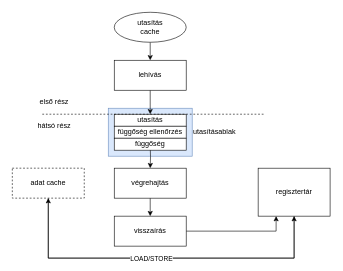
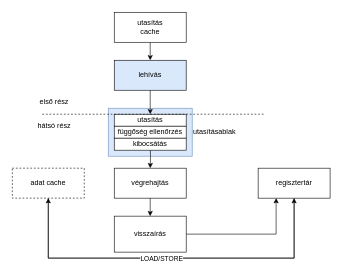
- <mxCell id="19" value="&lt;div&gt;utasítás&lt;/div&gt;&lt;div&gt;cache&lt;br&gt;&lt;/div&gt;" style="ellipse;whiteSpace=wrap;html=1;" vertex="1" parent="1"><mxGeometry x="190" y="20" width="120" height="50" as="geometry" /></mxCell>
+ <mxCell id="19" value="&lt;div&gt;utasítás&lt;/div&gt;&lt;div&gt;cache&lt;br&gt;&lt;/div&gt;" style="rounded=0;whiteSpace=wrap;html=1;" vertex="1" parent="1"><mxGeometry x="190" y="20" width="120" height="50" as="geometry" /></mxCell>
- <mxCell id="4" value="lehívás" style="rounded=0;whiteSpace=wrap;html=1;" vertex="1" parent="1"><mxGeometry x="190" y="100" width="120" height="50" as="geometry" /></mxCell>
+ <mxCell id="4" value="lehívás" style="rounded=0;whiteSpace=wrap;html=1;fillColor=#dae8fc;" vertex="1" parent="1"><mxGeometry x="190" y="100" width="120" height="50" as="geometry" /></mxCell>
- <mxCell id="8" value="függőség" style="rounded=0;whiteSpace=wrap;html=1;" vertex="1" parent="1"><mxGeometry x="190" y="230" width="120" height="20" as="geometry" /></mxCell>
+ <mxCell id="8" value="kibocsátás" style="rounded=0;whiteSpace=wrap;html=1;" vertex="1" parent="1"><mxGeometry x="190" y="230" width="120" height="20" as="geometry" /></mxCell>
- <mxCell id="15" value="regisztertár" style="rounded=0;whiteSpace=wrap;html=1;" vertex="1" parent="1"><mxGeometry x="430" y="280" width="120" height="80" as="geometry" /></mxCell>
+ <mxCell id="15" value="regisztertár" style="rounded=0;whiteSpace=wrap;html=1;" vertex="1" parent="1"><mxGeometry x="430" y="280" width="120" height="50" as="geometry" /></mxCell>
- <mxCell id="17" value="visszaírás" style="rounded=0;whiteSpace=wrap;html=1;" vertex="1" parent="1"><mxGeometry x="190" y="360" width="120" height="50" as="geometry" /></mxCell>
+ <mxCell id="17" value="visszaírás" style="rounded=0;whiteSpace=wrap;html=1;" vertex="1" parent="1"><mxGeometry x="190" y="360" width="120" height="60" as="geometry" /></mxCell>
